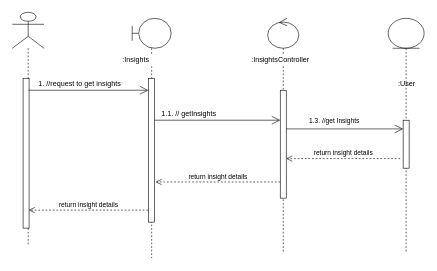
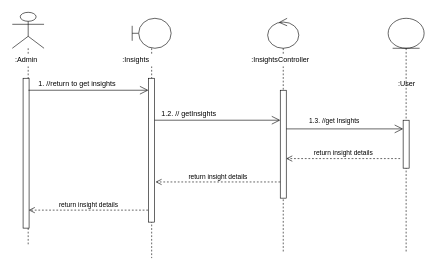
+ <mxCell id="5" value=":Admin" style="text;html=1;resizable=0;points=[];autosize=1;align=left;verticalAlign=top;spacingTop=-4;fillColor=#ffffff;" parent="3" vertex="1"><mxGeometry x="3" y="70" width="50" height="20" as="geometry" /></mxCell>
- <mxCell id="12" value="1. //request to get insights" style="text;html=1;resizable=0;points=[];autosize=1;align=left;verticalAlign=top;spacingTop=-4;" parent="1" vertex="1"><mxGeometry x="62" y="130" width="150" height="20" as="geometry" /></mxCell>
+ <mxCell id="12" value="1. //return to get insights" style="text;html=1;resizable=0;points=[];autosize=1;align=left;verticalAlign=top;spacingTop=-4;" parent="1" vertex="1"><mxGeometry x="62" y="130" width="150" height="20" as="geometry" /></mxCell>
- <mxCell id="13" value="1.1. //&amp;nbsp;getInsights&amp;nbsp;" style="text;html=1;resizable=0;points=[];autosize=1;align=left;verticalAlign=top;spacingTop=-4;" parent="1" vertex="1"><mxGeometry x="267" y="180" width="110" height="20" as="geometry" /></mxCell>
+ <mxCell id="13" value="1.2. //&amp;nbsp;getInsights&amp;nbsp;" style="text;html=1;resizable=0;points=[];autosize=1;align=left;verticalAlign=top;spacingTop=-4;" parent="1" vertex="1"><mxGeometry x="267" y="180" width="110" height="20" as="geometry" /></mxCell>
